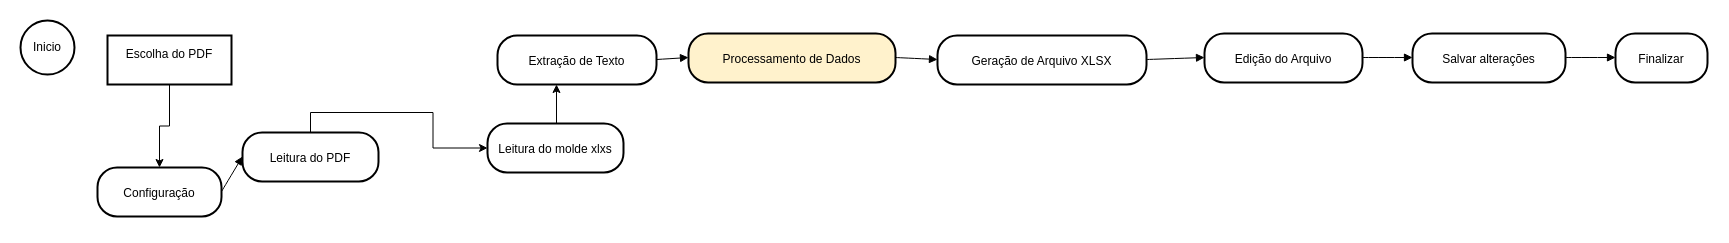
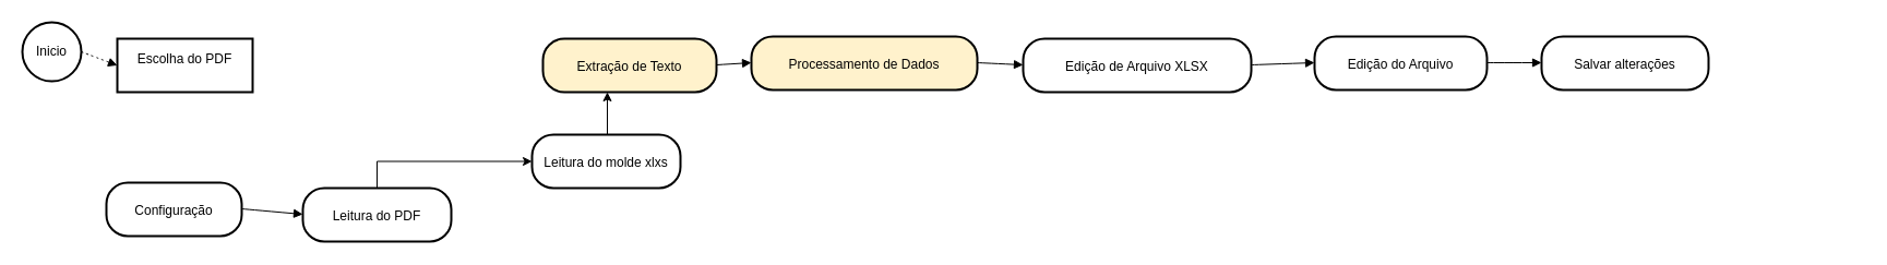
+ <mxCell id="12" value="" style="curved=1;dashed=1;dashPattern=2 3;startArrow=none;endArrow=block;exitX=1;exitY=0.5;entryX=0;entryY=0.5;entryDx=0;entryDy=0;" parent="1" source="2" target="20" edge="1"><mxGeometry relative="1" as="geometry"><Array as="points" /></mxGeometry></mxCell>
- <mxCell id="18" value="" style="curved=1;startArrow=none;endArrow=block;exitX=1;exitY=0.49;entryX=0;entryY=0.49;" parent="1" source="10" target="11" edge="1"><mxGeometry relative="1" as="geometry"><Array as="points" /></mxGeometry></mxCell>
- <mxCell id="11" value="Finalizar" style="rounded=1;arcSize=40;strokeWidth=2" parent="1" vertex="1"><mxGeometry x="1615" y="33" width="92" height="49" as="geometry" /></mxCell>
- <mxCell id="6" value="Extração de Texto" style="rounded=1;arcSize=40;strokeWidth=2" parent="1" vertex="1"><mxGeometry x="497" y="35" width="159" height="49" as="geometry" /></mxCell>
+ <mxCell id="6" value="Extração de Texto" style="rounded=1;arcSize=40;strokeWidth=2;fillColor=#fff2cc;" parent="1" vertex="1"><mxGeometry x="497" y="35" width="159" height="49" as="geometry" /></mxCell>
- <mxCell id="8" value="Geração de Arquivo XLSX" style="rounded=1;arcSize=40;strokeWidth=2" parent="1" vertex="1"><mxGeometry x="937" y="35" width="209" height="49" as="geometry" /></mxCell>
+ <mxCell id="8" value="Edição de Arquivo XLSX" style="rounded=1;arcSize=40;strokeWidth=2" parent="1" vertex="1"><mxGeometry x="937" y="35" width="209" height="49" as="geometry" /></mxCell>
- <mxCell id="19" style="edgeStyle=orthogonalEdgeStyle;rounded=0;orthogonalLoop=1;jettySize=auto;html=1;exitX=0.5;exitY=1;exitDx=0;exitDy=0;" edge="1" parent="1" source="20" target="3"><mxGeometry relative="1" as="geometry" /></mxCell>
- <mxCell id="5" value="Leitura do PDF" style="rounded=1;arcSize=40;strokeWidth=2" parent="1" vertex="1"><mxGeometry x="242" y="132" width="136" height="49" as="geometry" /></mxCell>
+ <mxCell id="5" value="Leitura do PDF" style="rounded=1;arcSize=40;strokeWidth=2" parent="1" vertex="1"><mxGeometry x="277" y="172" width="136" height="49" as="geometry" /></mxCell>
